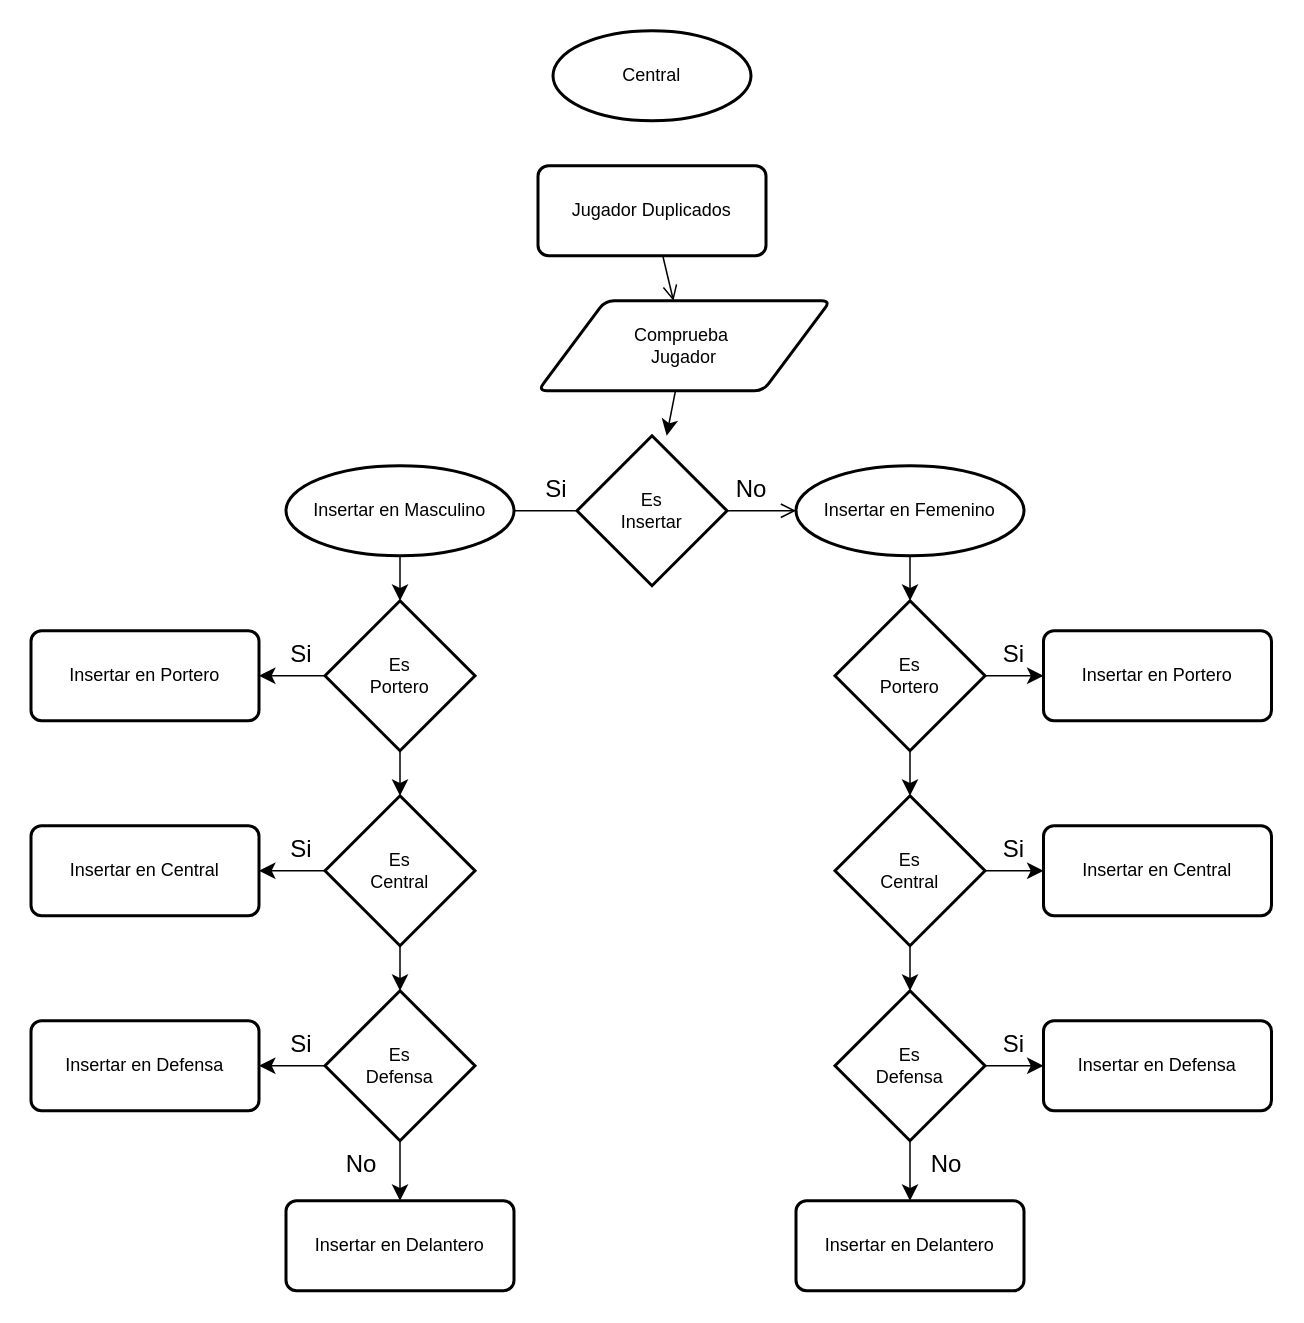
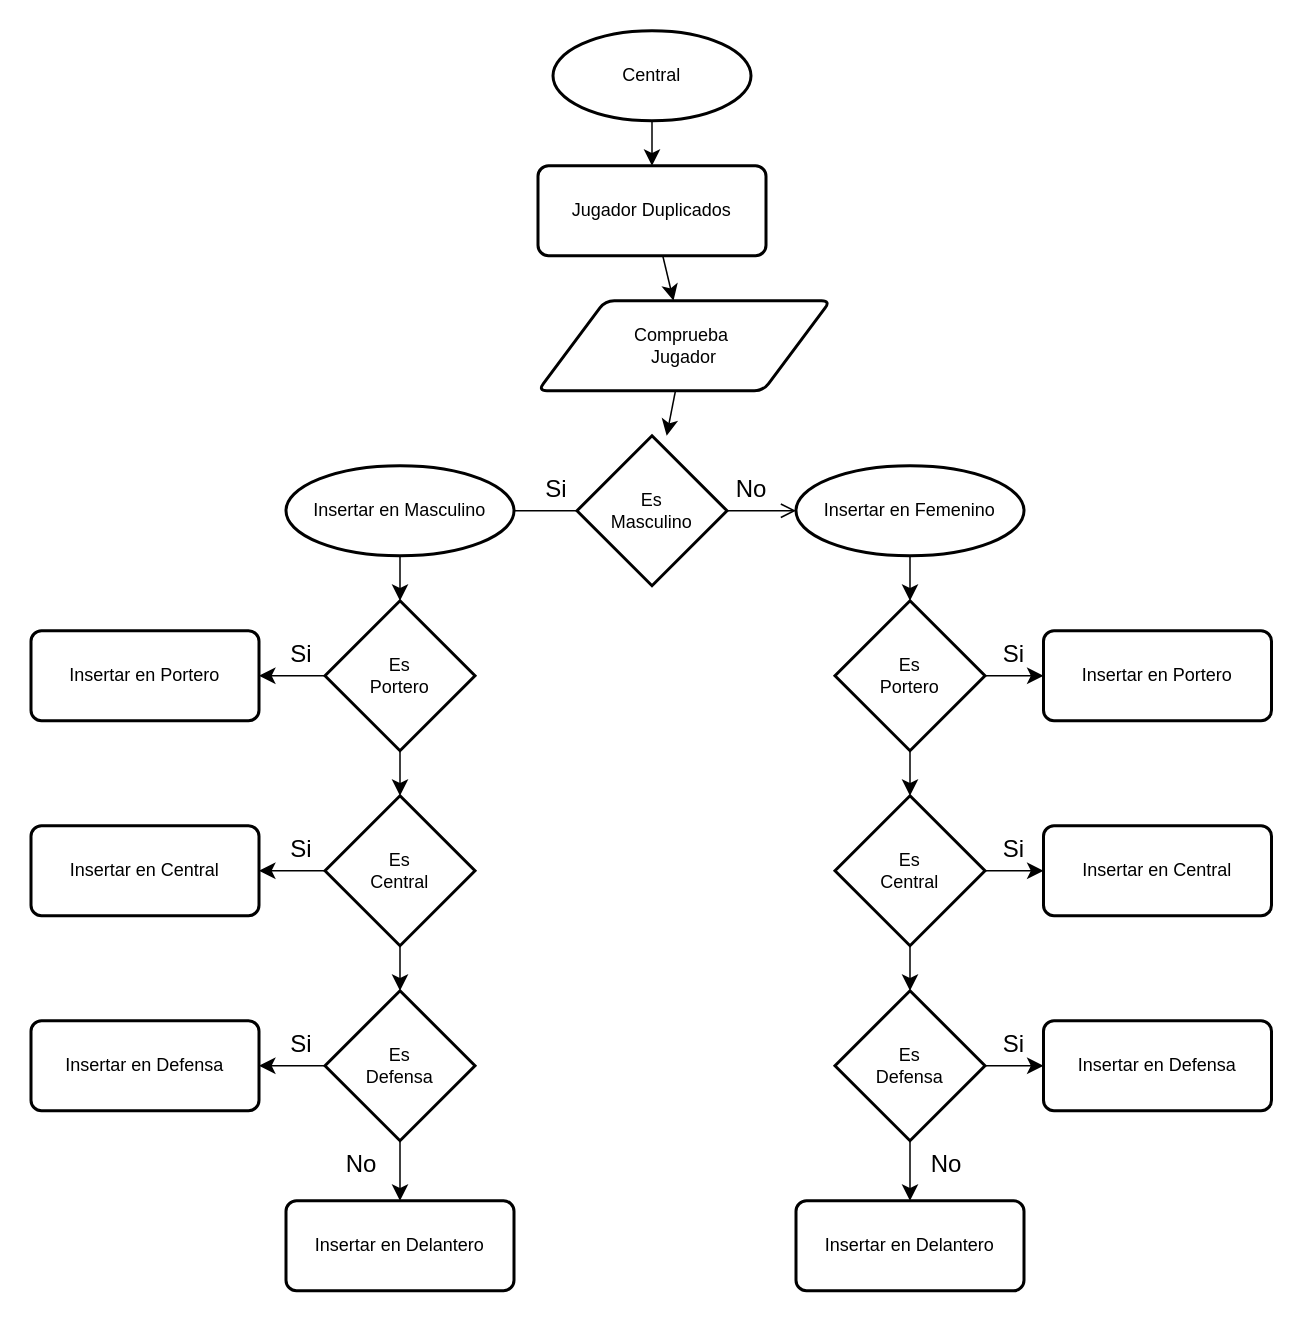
+ <mxCell id="2" value="" style="edgeStyle=none;curved=1;rounded=0;orthogonalLoop=1;jettySize=auto;html=1;fontSize=12;startSize=8;endSize=8;" edge="1" parent="1" source="3" target="5"><mxGeometry relative="1" as="geometry" /></mxCell>
- <mxCell id="4" value="" style="edgeStyle=none;curved=1;rounded=0;orthogonalLoop=1;jettySize=auto;html=1;fontSize=12;startSize=8;endSize=8;endArrow=open;" edge="1" parent="1" source="5" target="7"><mxGeometry relative="1" as="geometry"><mxPoint x="440" y="220" as="targetPoint" /></mxGeometry></mxCell>
+ <mxCell id="4" value="" style="edgeStyle=none;curved=1;rounded=0;orthogonalLoop=1;jettySize=auto;html=1;fontSize=12;startSize=8;endSize=8;" edge="1" parent="1" source="5" target="7"><mxGeometry relative="1" as="geometry"><mxPoint x="440" y="220" as="targetPoint" /></mxGeometry></mxCell>
- <mxCell id="10" value="Es&lt;div&gt;Insertar&lt;/div&gt;" style="strokeWidth=2;html=1;shape=mxgraph.flowchart.decision;whiteSpace=wrap;" vertex="1" parent="1"><mxGeometry x="384" y="290" width="100" height="100" as="geometry" /></mxCell>
+ <mxCell id="10" value="Es&lt;div&gt;Masculino&lt;/div&gt;" style="strokeWidth=2;html=1;shape=mxgraph.flowchart.decision;whiteSpace=wrap;" vertex="1" parent="1"><mxGeometry x="384" y="290" width="100" height="100" as="geometry" /></mxCell>
